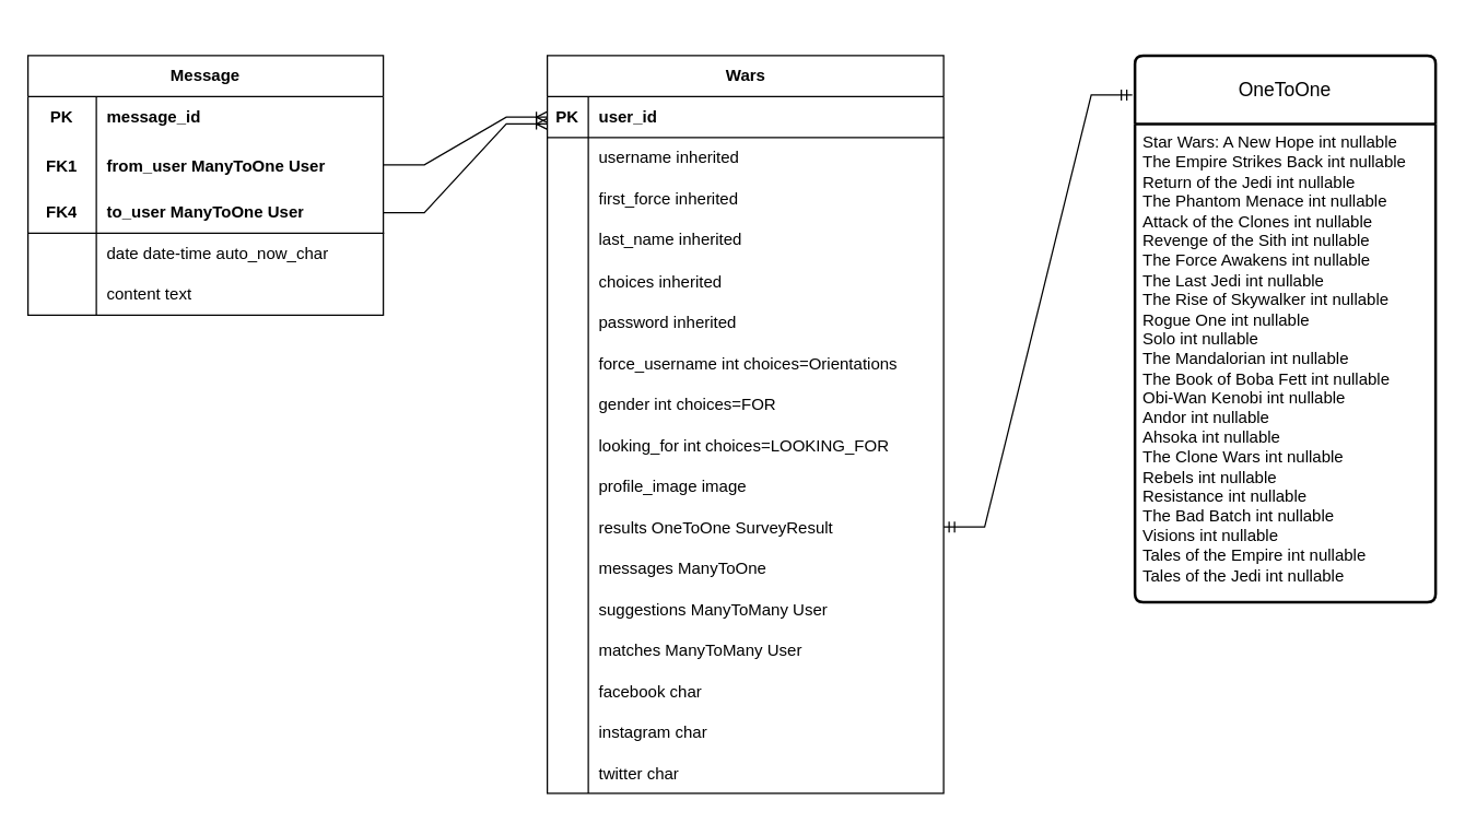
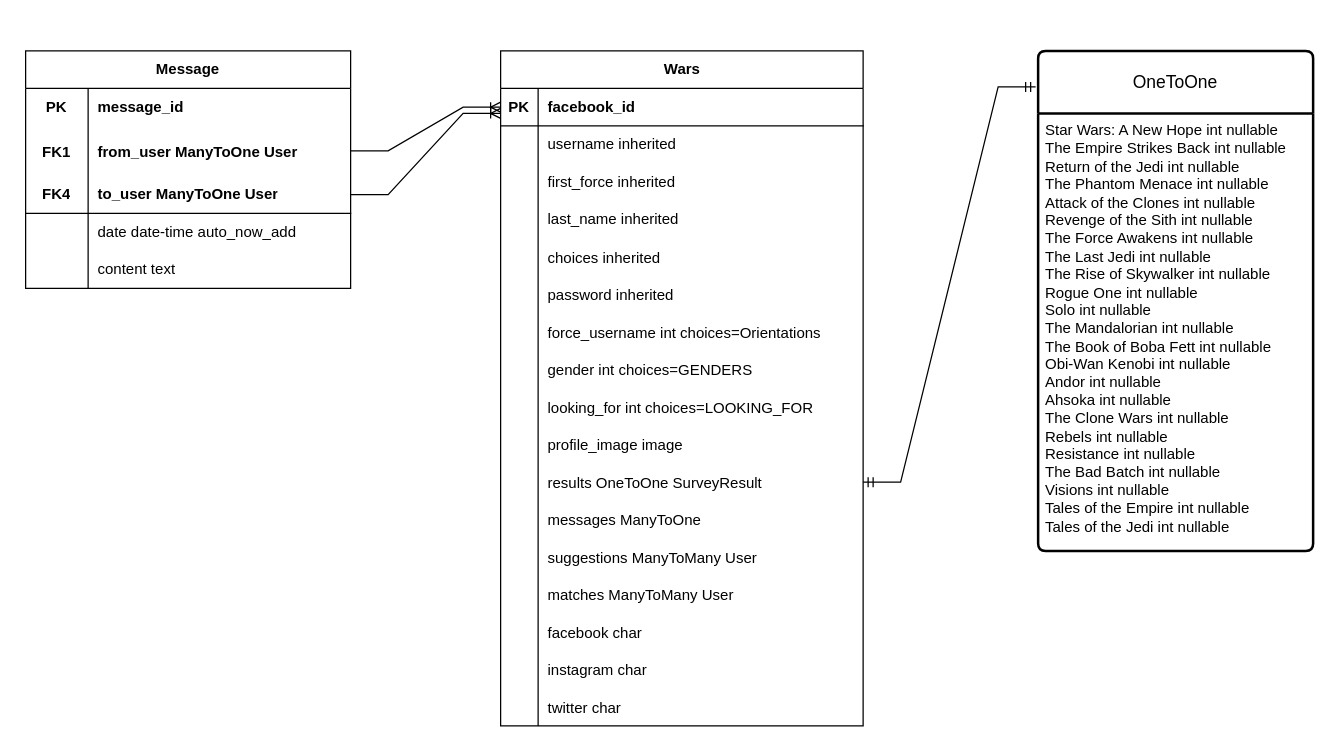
- <mxCell id="24" value="user_id" style="shape=partialRectangle;connectable=0;fillColor=none;top=0;left=0;bottom=0;right=0;align=left;spacingLeft=6;fontStyle=1;overflow=hidden;whiteSpace=wrap;html=1;" vertex="1" parent="22"><mxGeometry x="30" width="260" height="30" as="geometry"><mxRectangle width="260" height="30" as="alternateBounds" /></mxGeometry></mxCell>
+ <mxCell id="24" value="facebook_id" style="shape=partialRectangle;connectable=0;fillColor=none;top=0;left=0;bottom=0;right=0;align=left;spacingLeft=6;fontStyle=1;overflow=hidden;whiteSpace=wrap;html=1;" vertex="1" parent="22"><mxGeometry x="30" width="260" height="30" as="geometry"><mxRectangle width="260" height="30" as="alternateBounds" /></mxGeometry></mxCell>
- <mxCell id="17" value="date date-time auto_now_char" style="shape=partialRectangle;connectable=0;fillColor=none;top=0;left=0;bottom=0;right=0;align=left;spacingLeft=6;overflow=hidden;html=1;whiteSpace=wrap;" vertex="1" parent="15"><mxGeometry x="50" width="210" height="30" as="geometry"><mxRectangle width="210" height="30" as="alternateBounds" /></mxGeometry></mxCell>
+ <mxCell id="17" value="date date-time auto_now_add" style="shape=partialRectangle;connectable=0;fillColor=none;top=0;left=0;bottom=0;right=0;align=left;spacingLeft=6;overflow=hidden;html=1;whiteSpace=wrap;" vertex="1" parent="15"><mxGeometry x="50" width="210" height="30" as="geometry"><mxRectangle width="210" height="30" as="alternateBounds" /></mxGeometry></mxCell>
- <mxCell id="45" value="gender int choices=FOR" style="shape=partialRectangle;connectable=0;fillColor=none;top=0;left=0;bottom=0;right=0;align=left;spacingLeft=6;overflow=hidden;" vertex="1" parent="43"><mxGeometry x="30" width="260" height="30" as="geometry"><mxRectangle width="260" height="30" as="alternateBounds" /></mxGeometry></mxCell>
+ <mxCell id="45" value="gender int choices=GENDERS" style="shape=partialRectangle;connectable=0;fillColor=none;top=0;left=0;bottom=0;right=0;align=left;spacingLeft=6;overflow=hidden;" vertex="1" parent="43"><mxGeometry x="30" width="260" height="30" as="geometry"><mxRectangle width="260" height="30" as="alternateBounds" /></mxGeometry></mxCell>
